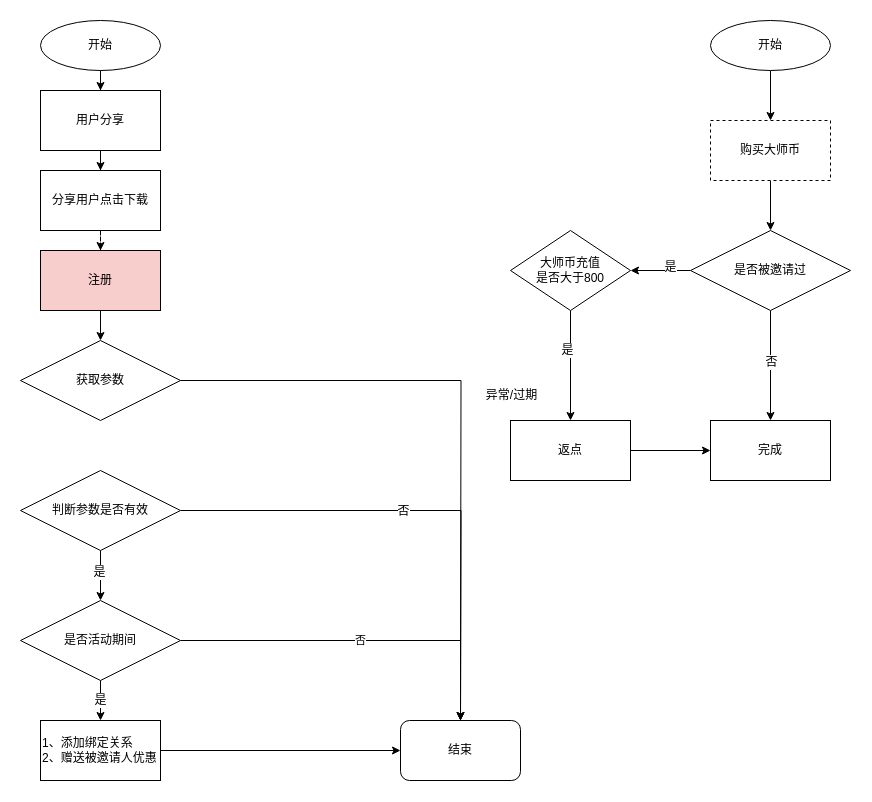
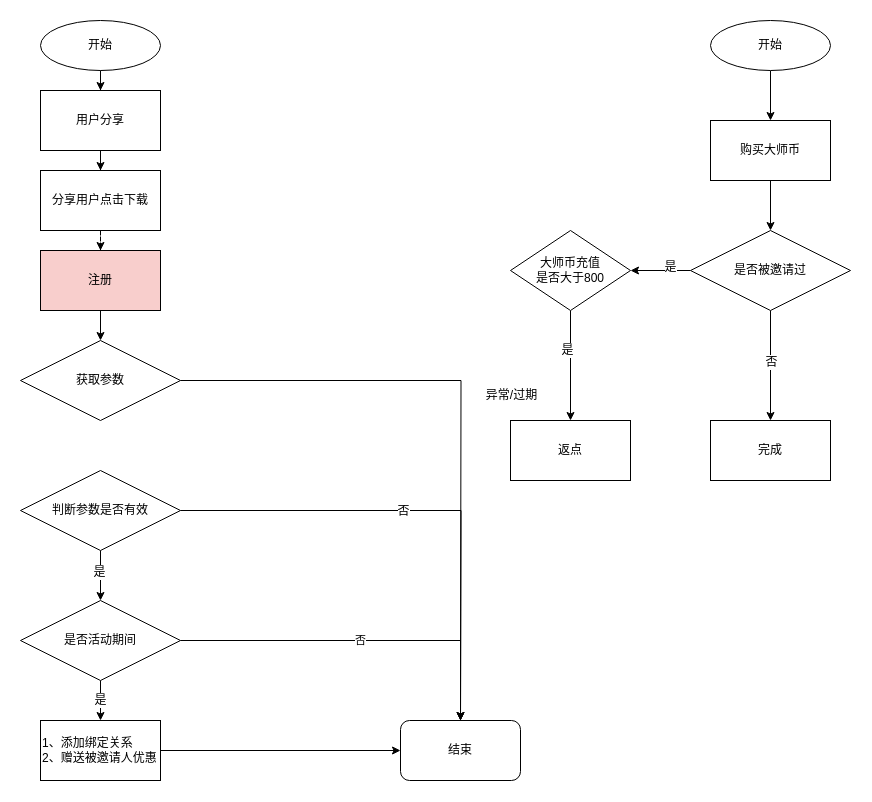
- <mxCell id="28" value="购买大师币" style="rounded=0;whiteSpace=wrap;html=1;align=center;dashed=1;" vertex="1" parent="1"><mxGeometry x="710" y="120" width="120" height="60" as="geometry" /></mxCell>
+ <mxCell id="28" value="购买大师币" style="rounded=0;whiteSpace=wrap;html=1;align=center;" vertex="1" parent="1"><mxGeometry x="710" y="120" width="120" height="60" as="geometry" /></mxCell>
- <mxCell id="38" value="" style="edgeStyle=orthogonalEdgeStyle;rounded=0;orthogonalLoop=1;jettySize=auto;html=1;" edge="1" parent="1" source="39" target="34"><mxGeometry relative="1" as="geometry" /></mxCell>
